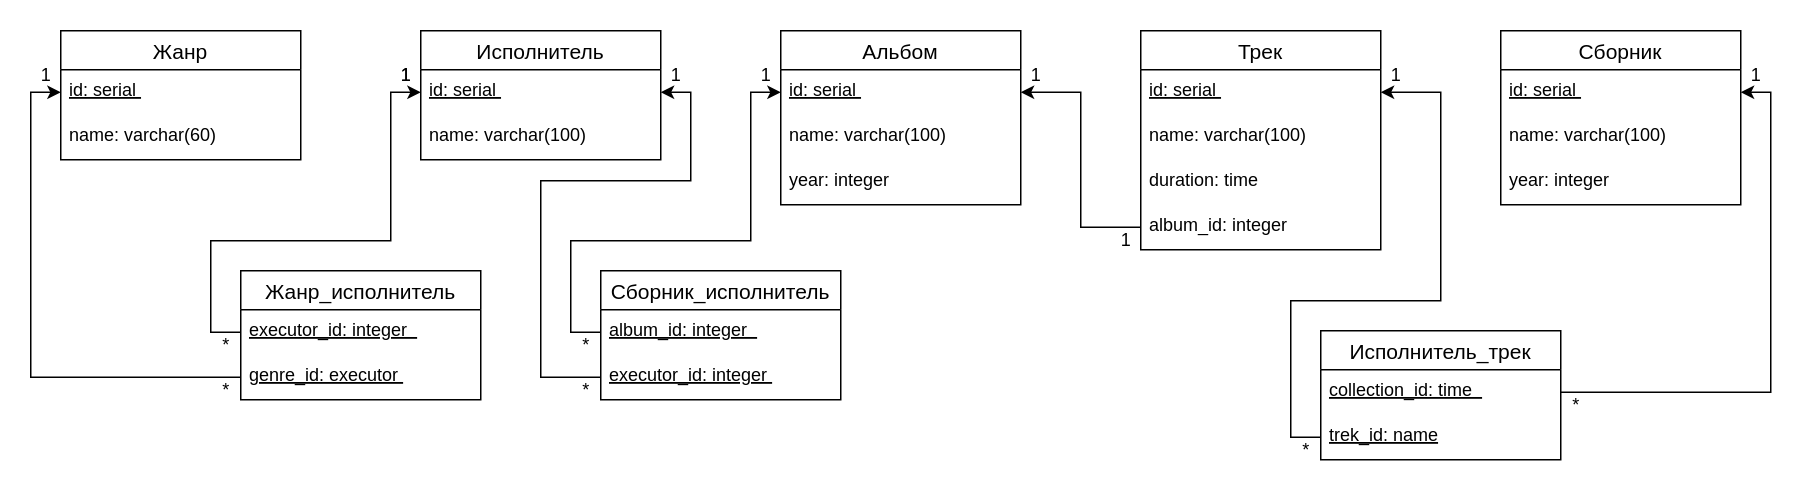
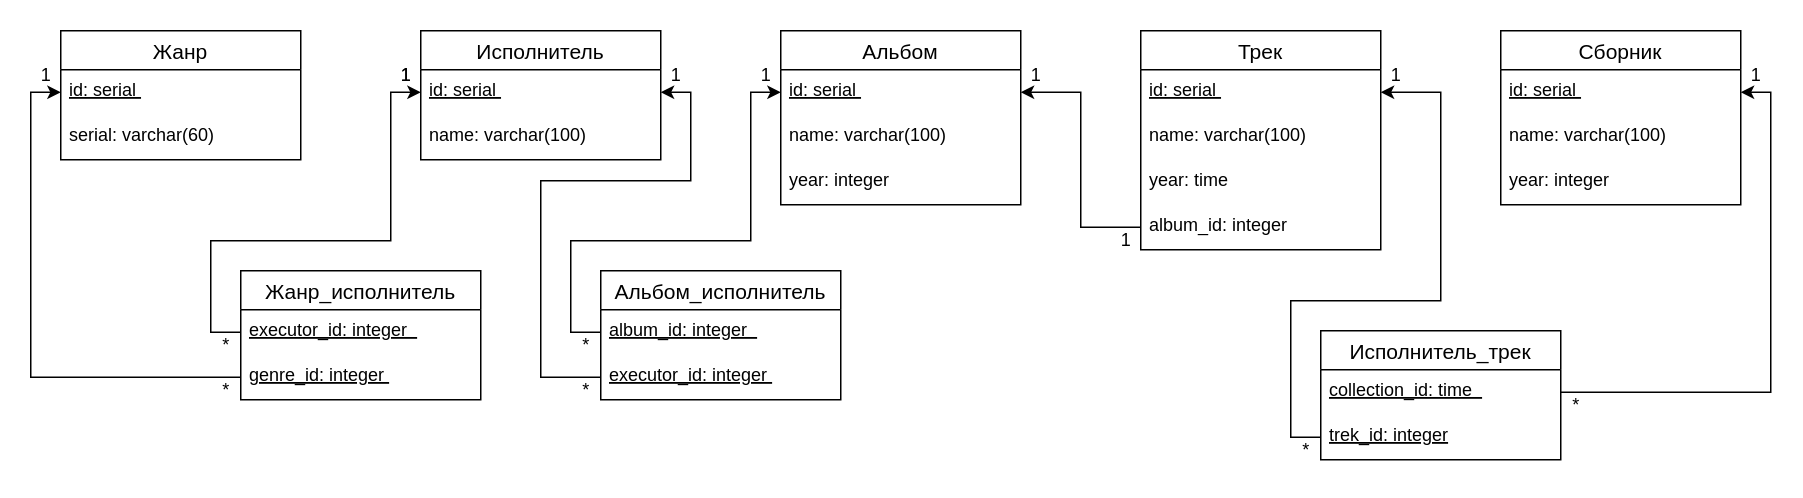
- <mxCell id="16" value="name: varchar(60) " style="text;strokeColor=none;fillColor=none;spacingLeft=4;spacingRight=4;overflow=hidden;rotatable=0;points=[[0,0.5],[1,0.5]];portConstraint=eastwest;fontSize=12;" parent="14" vertex="1"><mxGeometry y="56" width="160" height="30" as="geometry" /></mxCell>
+ <mxCell id="16" value="serial: varchar(60) " style="text;strokeColor=none;fillColor=none;spacingLeft=4;spacingRight=4;overflow=hidden;rotatable=0;points=[[0,0.5],[1,0.5]];portConstraint=eastwest;fontSize=12;" parent="14" vertex="1"><mxGeometry y="56" width="160" height="30" as="geometry" /></mxCell>
- <mxCell id="12" value="duration: time" style="text;strokeColor=none;fillColor=none;spacingLeft=4;spacingRight=4;overflow=hidden;rotatable=0;points=[[0,0.5],[1,0.5]];portConstraint=eastwest;fontSize=12;" parent="9" vertex="1"><mxGeometry y="86" width="160" height="30" as="geometry" /></mxCell>
+ <mxCell id="12" value="year: time" style="text;strokeColor=none;fillColor=none;spacingLeft=4;spacingRight=4;overflow=hidden;rotatable=0;points=[[0,0.5],[1,0.5]];portConstraint=eastwest;fontSize=12;" parent="9" vertex="1"><mxGeometry y="86" width="160" height="30" as="geometry" /></mxCell>
- <mxCell id="26" value="Сборник_исполнитель" style="swimlane;fontStyle=0;childLayout=stackLayout;horizontal=1;startSize=26;horizontalStack=0;resizeParent=1;resizeParentMax=0;resizeLast=0;collapsible=1;marginBottom=0;align=center;fontSize=14;" vertex="1" parent="1"><mxGeometry x="400" y="180" width="160" height="86" as="geometry" /></mxCell>
+ <mxCell id="26" value="Альбом_исполнитель" style="swimlane;fontStyle=0;childLayout=stackLayout;horizontal=1;startSize=26;horizontalStack=0;resizeParent=1;resizeParentMax=0;resizeLast=0;collapsible=1;marginBottom=0;align=center;fontSize=14;" vertex="1" parent="1"><mxGeometry x="400" y="180" width="160" height="86" as="geometry" /></mxCell>
- <mxCell id="19" value="genre_id: executor " style="text;strokeColor=none;fillColor=none;spacingLeft=4;spacingRight=4;overflow=hidden;rotatable=0;points=[[0,0.5],[1,0.5]];portConstraint=eastwest;fontSize=12;fontStyle=4" vertex="1" parent="17"><mxGeometry y="56" width="160" height="30" as="geometry" /></mxCell>
+ <mxCell id="19" value="genre_id: integer " style="text;strokeColor=none;fillColor=none;spacingLeft=4;spacingRight=4;overflow=hidden;rotatable=0;points=[[0,0.5],[1,0.5]];portConstraint=eastwest;fontSize=12;fontStyle=4" vertex="1" parent="17"><mxGeometry y="56" width="160" height="30" as="geometry" /></mxCell>
- <mxCell id="45" value="trek_id: name" style="text;strokeColor=none;fillColor=none;spacingLeft=4;spacingRight=4;overflow=hidden;rotatable=0;points=[[0,0.5],[1,0.5]];portConstraint=eastwest;fontSize=12;fontStyle=4" vertex="1" parent="43"><mxGeometry y="56" width="160" height="30" as="geometry" /></mxCell>
+ <mxCell id="45" value="trek_id: integer" style="text;strokeColor=none;fillColor=none;spacingLeft=4;spacingRight=4;overflow=hidden;rotatable=0;points=[[0,0.5],[1,0.5]];portConstraint=eastwest;fontSize=12;fontStyle=4" vertex="1" parent="43"><mxGeometry y="56" width="160" height="30" as="geometry" /></mxCell>
